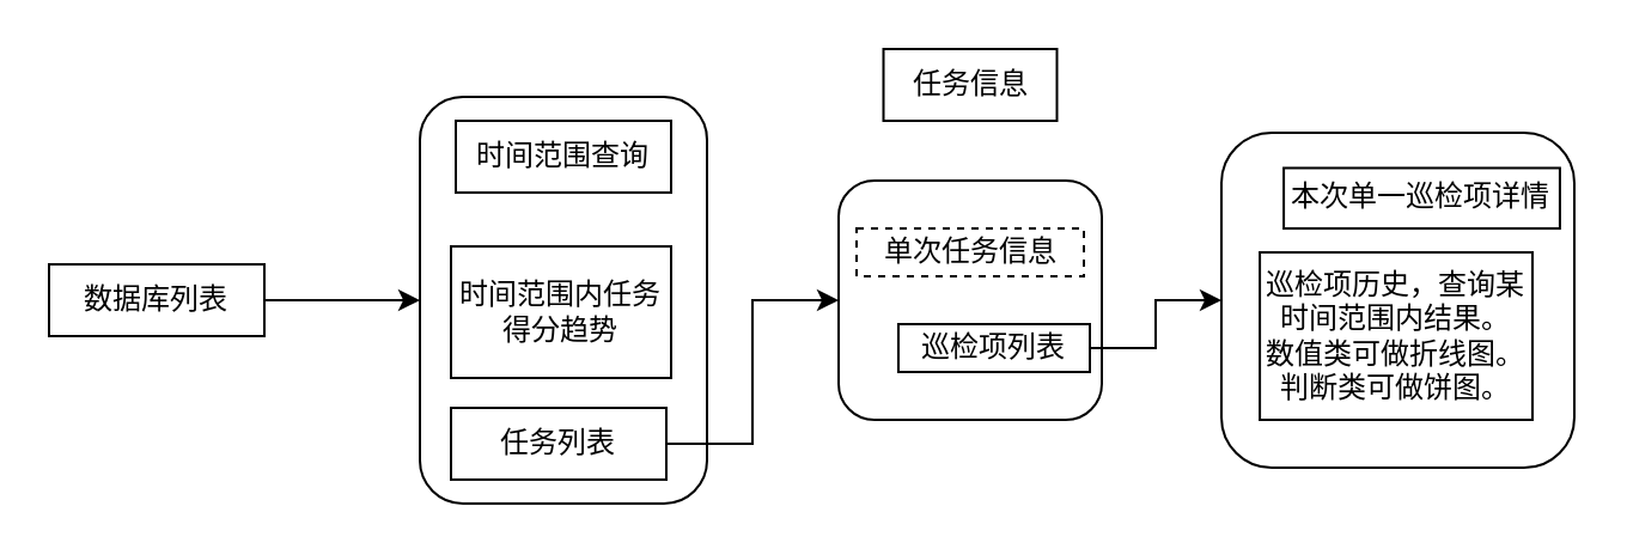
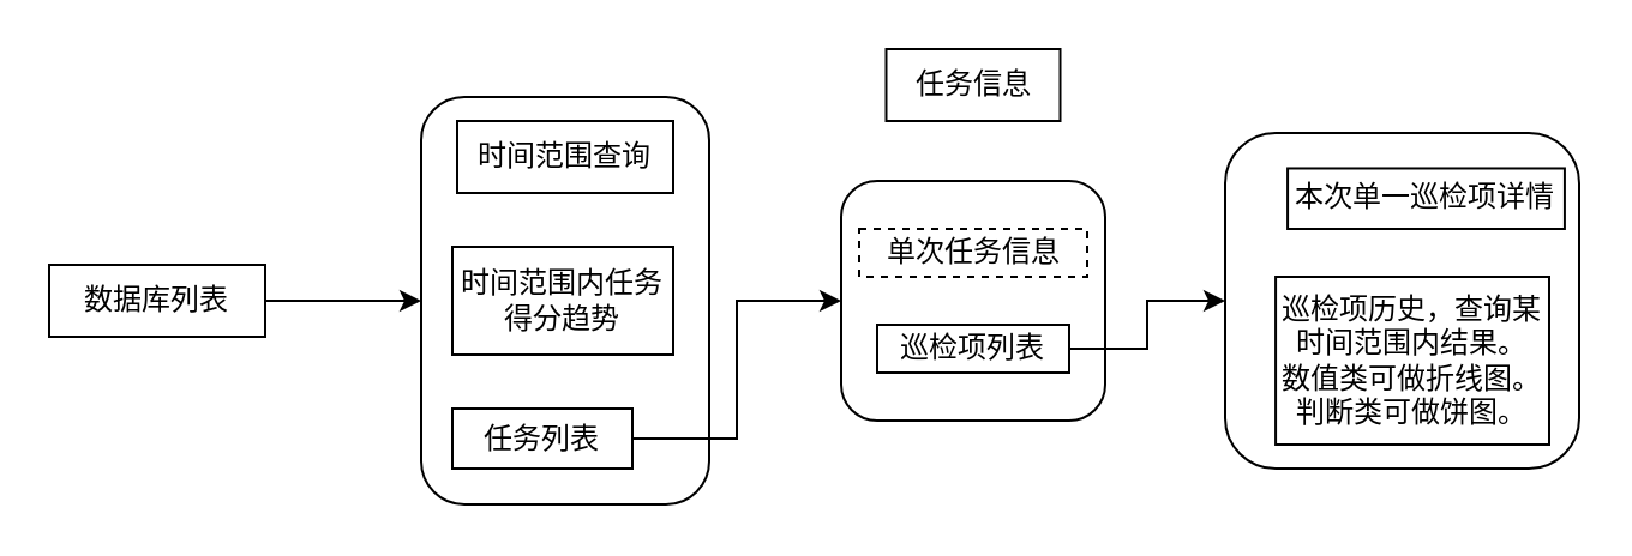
- <mxCell id="18" value="时间范围内任务得分趋势" style="rounded=0;whiteSpace=wrap;html=1;" vertex="1" parent="14"><mxGeometry x="13" y="62.5" width="92" height="55" as="geometry" /></mxCell>
+ <mxCell id="18" value="时间范围内任务得分趋势" style="rounded=0;whiteSpace=wrap;html=1;" vertex="1" parent="14"><mxGeometry x="13" y="62.5" width="92" height="45" as="geometry" /></mxCell>
- <mxCell id="11" value="&lt;div&gt;巡检项历史，查询某时间范围内结果。&lt;/div&gt;&lt;div&gt;数值类可做折线图。&lt;/div&gt;&lt;div&gt;判断类可做饼图。&lt;br&gt;&lt;/div&gt;" style="rounded=0;whiteSpace=wrap;html=1;" vertex="1" parent="8"><mxGeometry x="16.04" y="50" width="113.96" height="70" as="geometry" /></mxCell>
+ <mxCell id="11" value="&lt;div&gt;巡检项历史，查询某时间范围内结果。&lt;/div&gt;&lt;div&gt;数值类可做折线图。&lt;/div&gt;&lt;div&gt;判断类可做饼图。&lt;br&gt;&lt;/div&gt;" style="rounded=0;whiteSpace=wrap;html=1;" vertex="1" parent="8"><mxGeometry x="21.04" y="60" width="113.96" height="70" as="geometry" /></mxCell>
- <mxCell id="6" value="巡检项列表" style="rounded=0;whiteSpace=wrap;html=1;" vertex="1" parent="4"><mxGeometry x="25" y="60" width="80" height="20" as="geometry" /></mxCell>
+ <mxCell id="6" value="巡检项列表" style="rounded=0;whiteSpace=wrap;html=1;" vertex="1" parent="4"><mxGeometry x="15" y="60" width="80" height="20" as="geometry" /></mxCell>
- <mxCell id="16" value="&lt;div&gt;任务列表&lt;/div&gt;" style="rounded=0;whiteSpace=wrap;html=1;" vertex="1" parent="14"><mxGeometry x="13" y="130" width="90" height="30" as="geometry" /></mxCell>
+ <mxCell id="16" value="&lt;div&gt;任务列表&lt;/div&gt;" style="rounded=0;whiteSpace=wrap;html=1;" vertex="1" parent="14"><mxGeometry x="13" y="130" width="75" height="25" as="geometry" /></mxCell>
